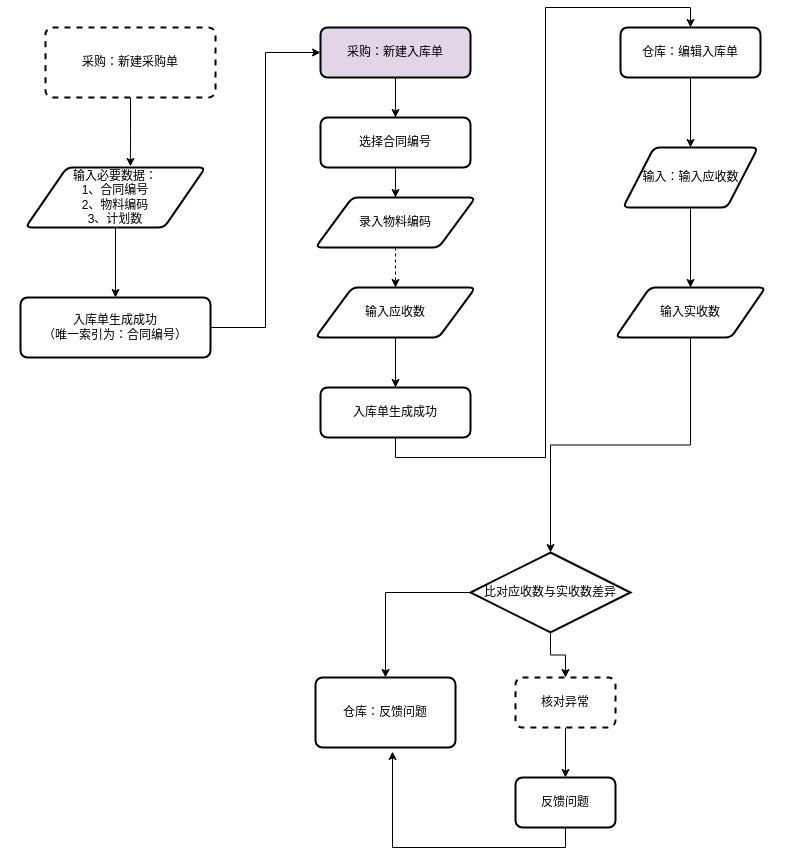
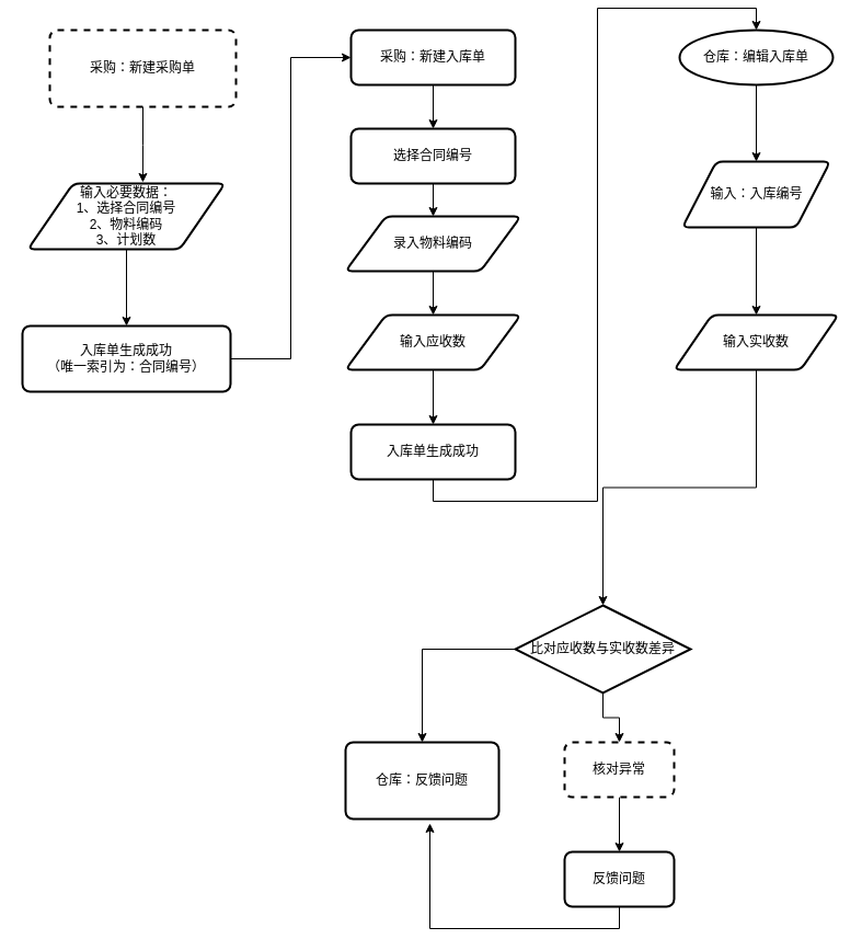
- <mxCell id="9" value="采购：新建入库单" style="rounded=1;whiteSpace=wrap;html=1;absoluteArcSize=1;arcSize=14;strokeWidth=2;fillColor=#e1d5e7;" vertex="1" parent="1"><mxGeometry x="320" y="20" width="150" height="50" as="geometry" /></mxCell>
+ <mxCell id="9" value="采购：新建入库单" style="rounded=1;whiteSpace=wrap;html=1;absoluteArcSize=1;arcSize=14;strokeWidth=2;" vertex="1" parent="1"><mxGeometry x="320" y="20" width="150" height="50" as="geometry" /></mxCell>
- <mxCell id="19" value="仓库：编辑入库单" style="rounded=1;whiteSpace=wrap;html=1;absoluteArcSize=1;arcSize=14;strokeWidth=2;" vertex="1" parent="1"><mxGeometry x="620" y="20" width="140" height="50" as="geometry" /></mxCell>
+ <mxCell id="19" value="仓库：编辑入库单" style="ellipse;whiteSpace=wrap;html=1;absoluteArcSize=1;arcSize=14;strokeWidth=2;" vertex="1" parent="1"><mxGeometry x="620" y="20" width="140" height="50" as="geometry" /></mxCell>
- <mxCell id="29" value="输入：输入应收数" style="shape=parallelogram;html=1;strokeWidth=2;perimeter=parallelogramPerimeter;whiteSpace=wrap;rounded=1;arcSize=12;size=0.23;" vertex="1" parent="1"><mxGeometry x="622.5" y="140" width="135" height="60" as="geometry" /></mxCell>
+ <mxCell id="29" value="输入：入库编号" style="shape=parallelogram;html=1;strokeWidth=2;perimeter=parallelogramPerimeter;whiteSpace=wrap;rounded=1;arcSize=12;size=0.23;" vertex="1" parent="1"><mxGeometry x="622.5" y="140" width="135" height="60" as="geometry" /></mxCell>
- <mxCell id="4" value="输入必要数据：&lt;div&gt;1、合同编号&lt;/div&gt;&lt;div&gt;2、物料编码&lt;/div&gt;&lt;div&gt;3、计划数&lt;/div&gt;" style="shape=parallelogram;html=1;strokeWidth=2;perimeter=parallelogramPerimeter;whiteSpace=wrap;rounded=1;arcSize=12;size=0.23;align=center;" vertex="1" parent="1"><mxGeometry x="25" y="160" width="180" height="60" as="geometry" /></mxCell>
+ <mxCell id="4" value="输入必要数据：&lt;div&gt;1、选择合同编号&lt;/div&gt;&lt;div&gt;2、物料编码&lt;/div&gt;&lt;div&gt;3、计划数&lt;/div&gt;" style="shape=parallelogram;html=1;strokeWidth=2;perimeter=parallelogramPerimeter;whiteSpace=wrap;rounded=1;arcSize=12;size=0.23;align=center;" vertex="1" parent="1"><mxGeometry x="25" y="160" width="180" height="60" as="geometry" /></mxCell>
- <mxCell id="12" value="" style="edgeStyle=orthogonalEdgeStyle;rounded=0;orthogonalLoop=1;jettySize=auto;html=1;dashed=1;" edge="1" parent="1" source="13" target="15"><mxGeometry relative="1" as="geometry" /></mxCell>
+ <mxCell id="12" value="" style="edgeStyle=orthogonalEdgeStyle;rounded=0;orthogonalLoop=1;jettySize=auto;html=1;" edge="1" parent="1" source="13" target="15"><mxGeometry relative="1" as="geometry" /></mxCell>
